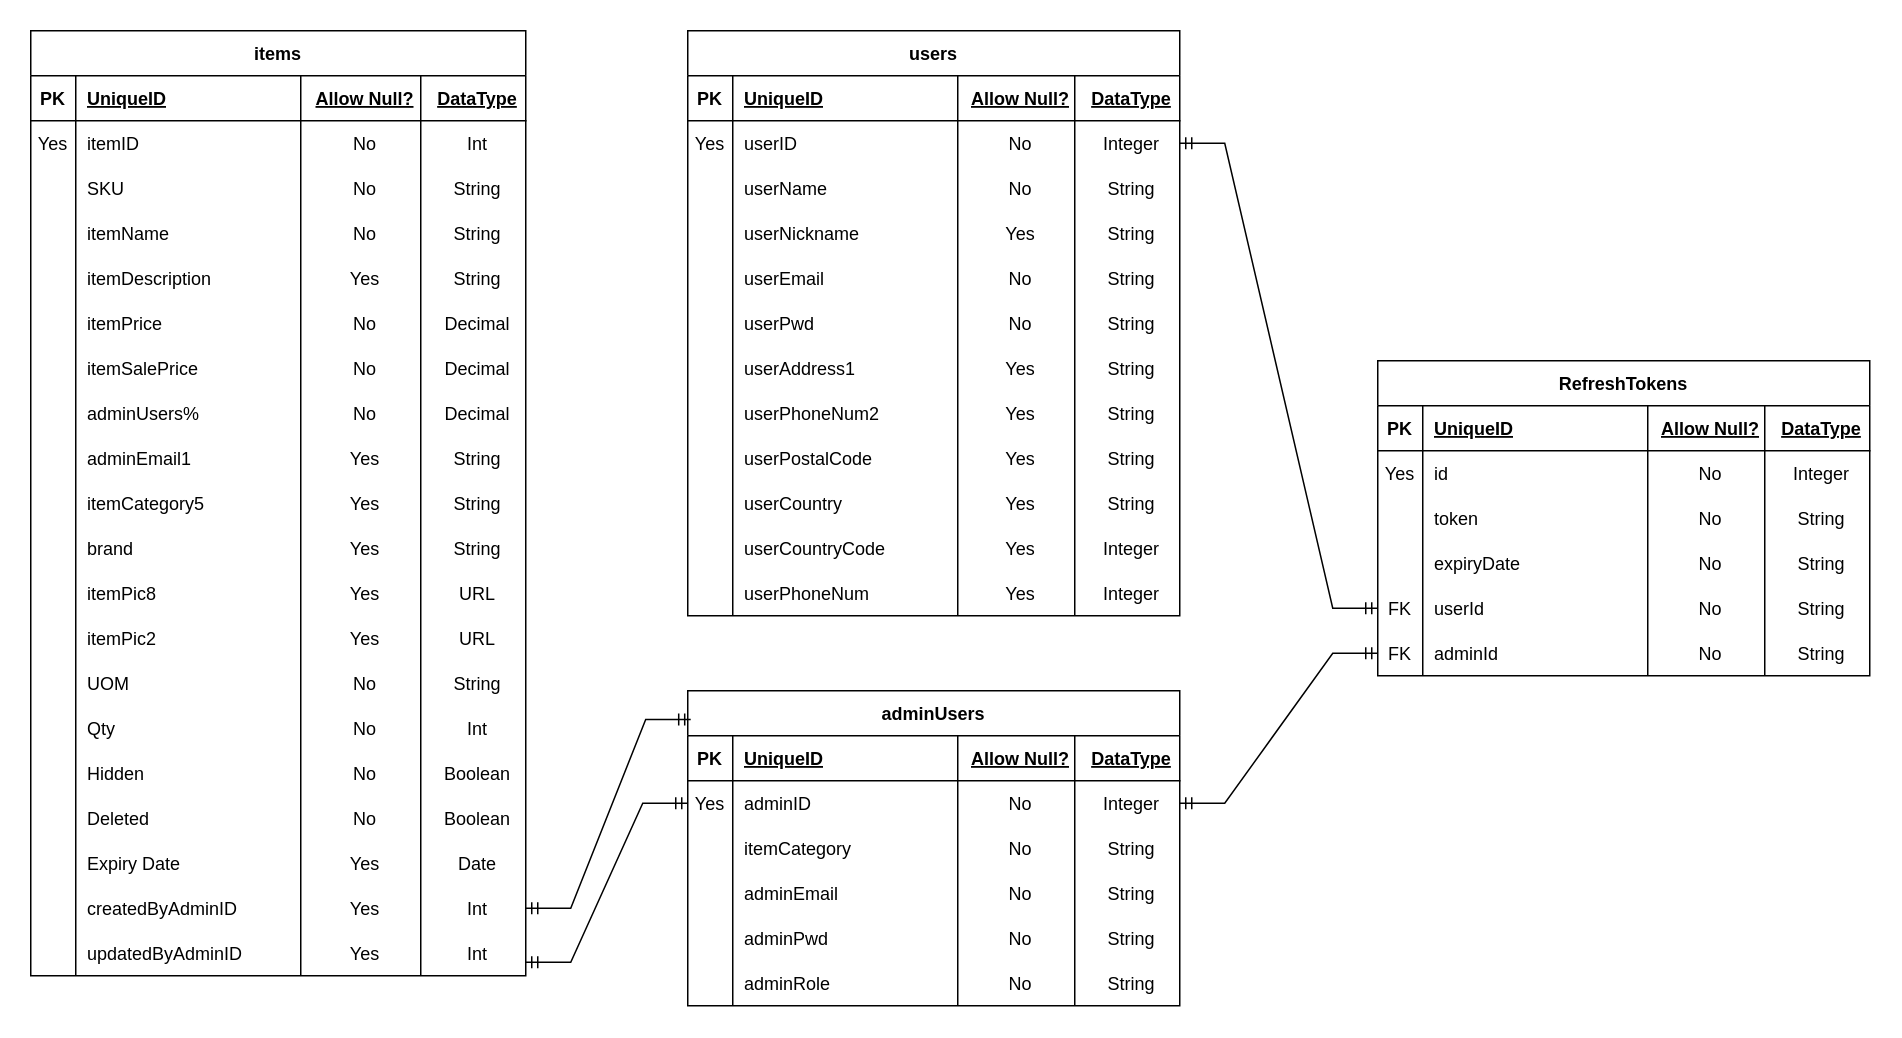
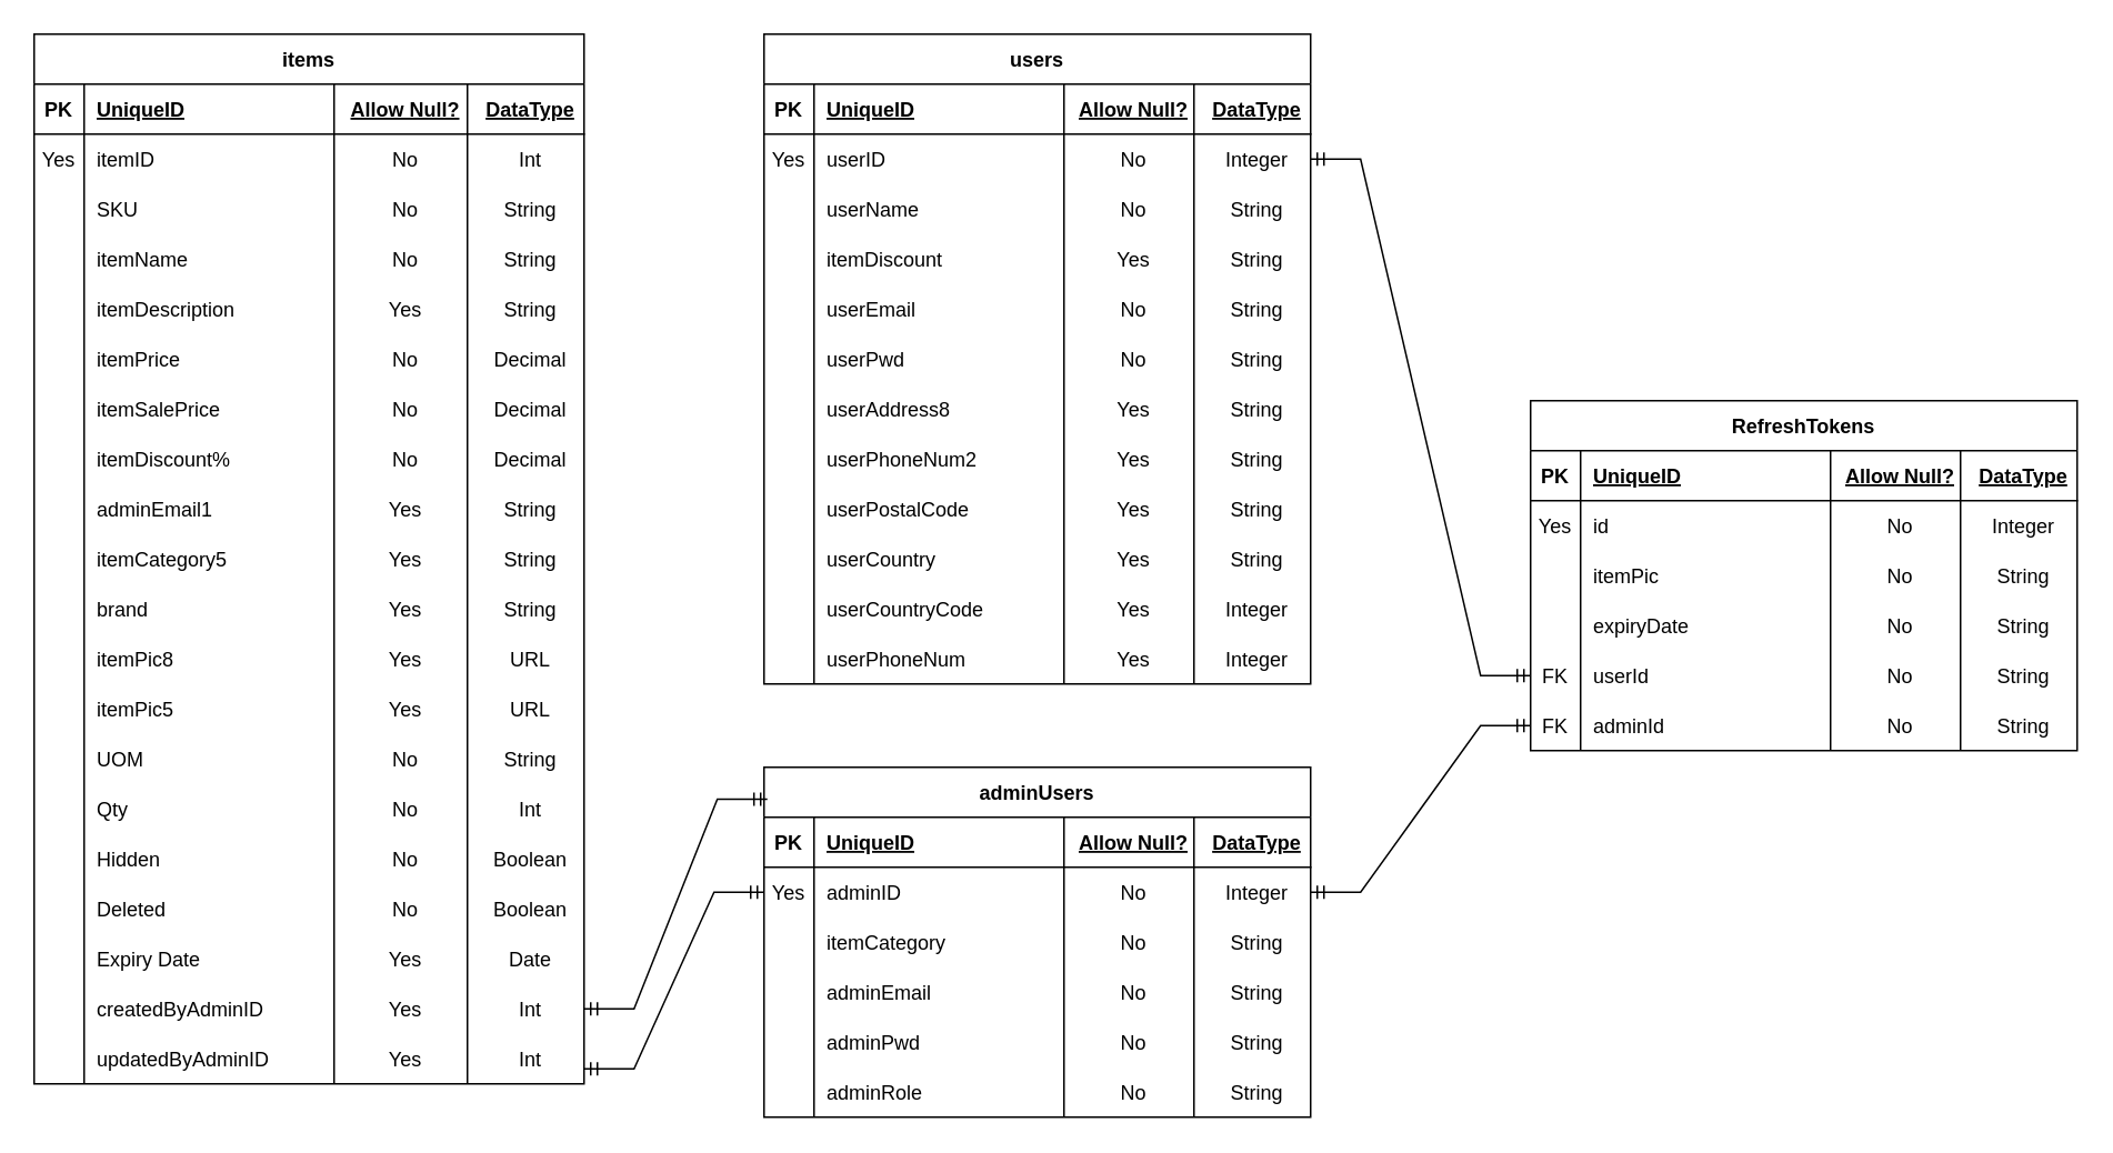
- <mxCell id="121" value="userNickname" style="shape=partialRectangle;connectable=0;fillColor=none;top=0;left=0;bottom=0;right=0;align=left;spacingLeft=6;overflow=hidden;" parent="119" vertex="1"><mxGeometry x="30" width="150" height="30" as="geometry"><mxRectangle width="150" height="30" as="alternateBounds" /></mxGeometry></mxCell>
+ <mxCell id="121" value="itemDiscount" style="shape=partialRectangle;connectable=0;fillColor=none;top=0;left=0;bottom=0;right=0;align=left;spacingLeft=6;overflow=hidden;" parent="119" vertex="1"><mxGeometry x="30" width="150" height="30" as="geometry"><mxRectangle width="150" height="30" as="alternateBounds" /></mxGeometry></mxCell>
- <mxCell id="136" value="userAddress1" style="shape=partialRectangle;connectable=0;fillColor=none;top=0;left=0;bottom=0;right=0;align=left;spacingLeft=6;overflow=hidden;" parent="134" vertex="1"><mxGeometry x="30" width="150" height="30" as="geometry"><mxRectangle width="150" height="30" as="alternateBounds" /></mxGeometry></mxCell>
+ <mxCell id="136" value="userAddress8" style="shape=partialRectangle;connectable=0;fillColor=none;top=0;left=0;bottom=0;right=0;align=left;spacingLeft=6;overflow=hidden;" parent="134" vertex="1"><mxGeometry x="30" width="150" height="30" as="geometry"><mxRectangle width="150" height="30" as="alternateBounds" /></mxGeometry></mxCell>
- <mxCell id="40" value="adminUsers%" style="shape=partialRectangle;connectable=0;fillColor=none;top=0;left=0;bottom=0;right=0;align=left;spacingLeft=6;overflow=hidden;" parent="38" vertex="1"><mxGeometry x="30" width="150" height="30" as="geometry"><mxRectangle width="150" height="30" as="alternateBounds" /></mxGeometry></mxCell>
+ <mxCell id="40" value="itemDiscount%" style="shape=partialRectangle;connectable=0;fillColor=none;top=0;left=0;bottom=0;right=0;align=left;spacingLeft=6;overflow=hidden;" parent="38" vertex="1"><mxGeometry x="30" width="150" height="30" as="geometry"><mxRectangle width="150" height="30" as="alternateBounds" /></mxGeometry></mxCell>
- <mxCell id="210" value="token" style="shape=partialRectangle;connectable=0;fillColor=none;top=0;left=0;bottom=0;right=0;align=left;spacingLeft=6;overflow=hidden;" parent="208" vertex="1"><mxGeometry x="30" width="150" height="30" as="geometry"><mxRectangle width="150" height="30" as="alternateBounds" /></mxGeometry></mxCell>
+ <mxCell id="210" value="itemPic" style="shape=partialRectangle;connectable=0;fillColor=none;top=0;left=0;bottom=0;right=0;align=left;spacingLeft=6;overflow=hidden;" parent="208" vertex="1"><mxGeometry x="30" width="150" height="30" as="geometry"><mxRectangle width="150" height="30" as="alternateBounds" /></mxGeometry></mxCell>
- <mxCell id="65" value="itemPic2" style="shape=partialRectangle;connectable=0;fillColor=none;top=0;left=0;bottom=0;right=0;align=left;spacingLeft=6;overflow=hidden;" parent="63" vertex="1"><mxGeometry x="30" width="150" height="30" as="geometry"><mxRectangle width="150" height="30" as="alternateBounds" /></mxGeometry></mxCell>
+ <mxCell id="65" value="itemPic5" style="shape=partialRectangle;connectable=0;fillColor=none;top=0;left=0;bottom=0;right=0;align=left;spacingLeft=6;overflow=hidden;" parent="63" vertex="1"><mxGeometry x="30" width="150" height="30" as="geometry"><mxRectangle width="150" height="30" as="alternateBounds" /></mxGeometry></mxCell>
